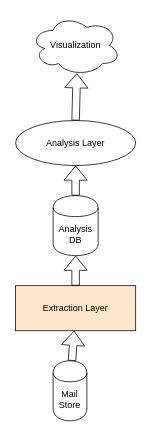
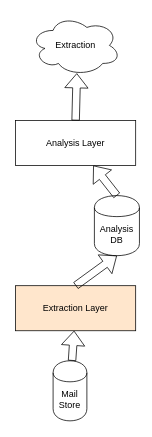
- <mxCell id="9" value="Visualization" style="ellipse;shape=cloud;whiteSpace=wrap;html=1;" vertex="1" parent="1"><mxGeometry x="40" y="20" width="120" height="80" as="geometry" /></mxCell>
+ <mxCell id="9" value="Extraction" style="ellipse;shape=cloud;whiteSpace=wrap;html=1;" vertex="1" parent="1"><mxGeometry x="40" y="20" width="120" height="80" as="geometry" /></mxCell>
- <mxCell id="4" value="Analysis Layer" style="ellipse;whiteSpace=wrap;html=1;" vertex="1" parent="1"><mxGeometry x="20" y="160" width="160" height="60" as="geometry" /></mxCell>
+ <mxCell id="4" value="Analysis Layer" style="rounded=0;whiteSpace=wrap;html=1;" vertex="1" parent="1"><mxGeometry x="20" y="160" width="160" height="60" as="geometry" /></mxCell>
- <mxCell id="5" value="Analysis DB" style="shape=cylinder;whiteSpace=wrap;html=1;boundedLbl=1;backgroundOutline=1;" vertex="1" parent="1"><mxGeometry x="70" y="260" width="60" height="80" as="geometry" /></mxCell>
+ <mxCell id="5" value="Analysis DB" style="shape=cylinder;whiteSpace=wrap;html=1;boundedLbl=1;backgroundOutline=1;" vertex="1" parent="1"><mxGeometry x="125" y="260" width="60" height="80" as="geometry" /></mxCell>
